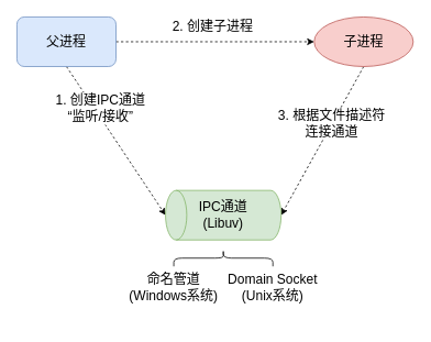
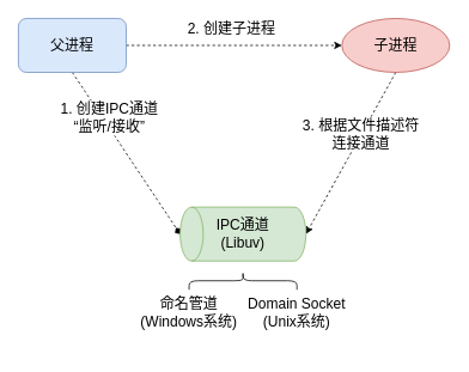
- <mxCell id="4" style="rounded=0;sketch=0;orthogonalLoop=1;jettySize=auto;html=1;exitX=0.5;exitY=1;exitDx=0;exitDy=0;entryX=1;entryY=0.5;entryDx=0;entryDy=0;entryPerimeter=0;shadow=0;dashed=1;strokeWidth=1;fontSize=16;" parent="1" source="6" target="10" edge="1"><mxGeometry relative="1" as="geometry" /></mxCell>
+ <mxCell id="4" style="rounded=0;sketch=0;orthogonalLoop=1;jettySize=auto;html=1;exitX=0.5;exitY=1;exitDx=0;exitDy=0;entryX=1;entryY=0.5;entryDx=0;entryDy=0;entryPerimeter=0;shadow=0;dashed=1;strokeWidth=1;fontSize=16;endArrow=diamond;" parent="1" source="6" target="10" edge="1"><mxGeometry relative="1" as="geometry" /></mxCell>
